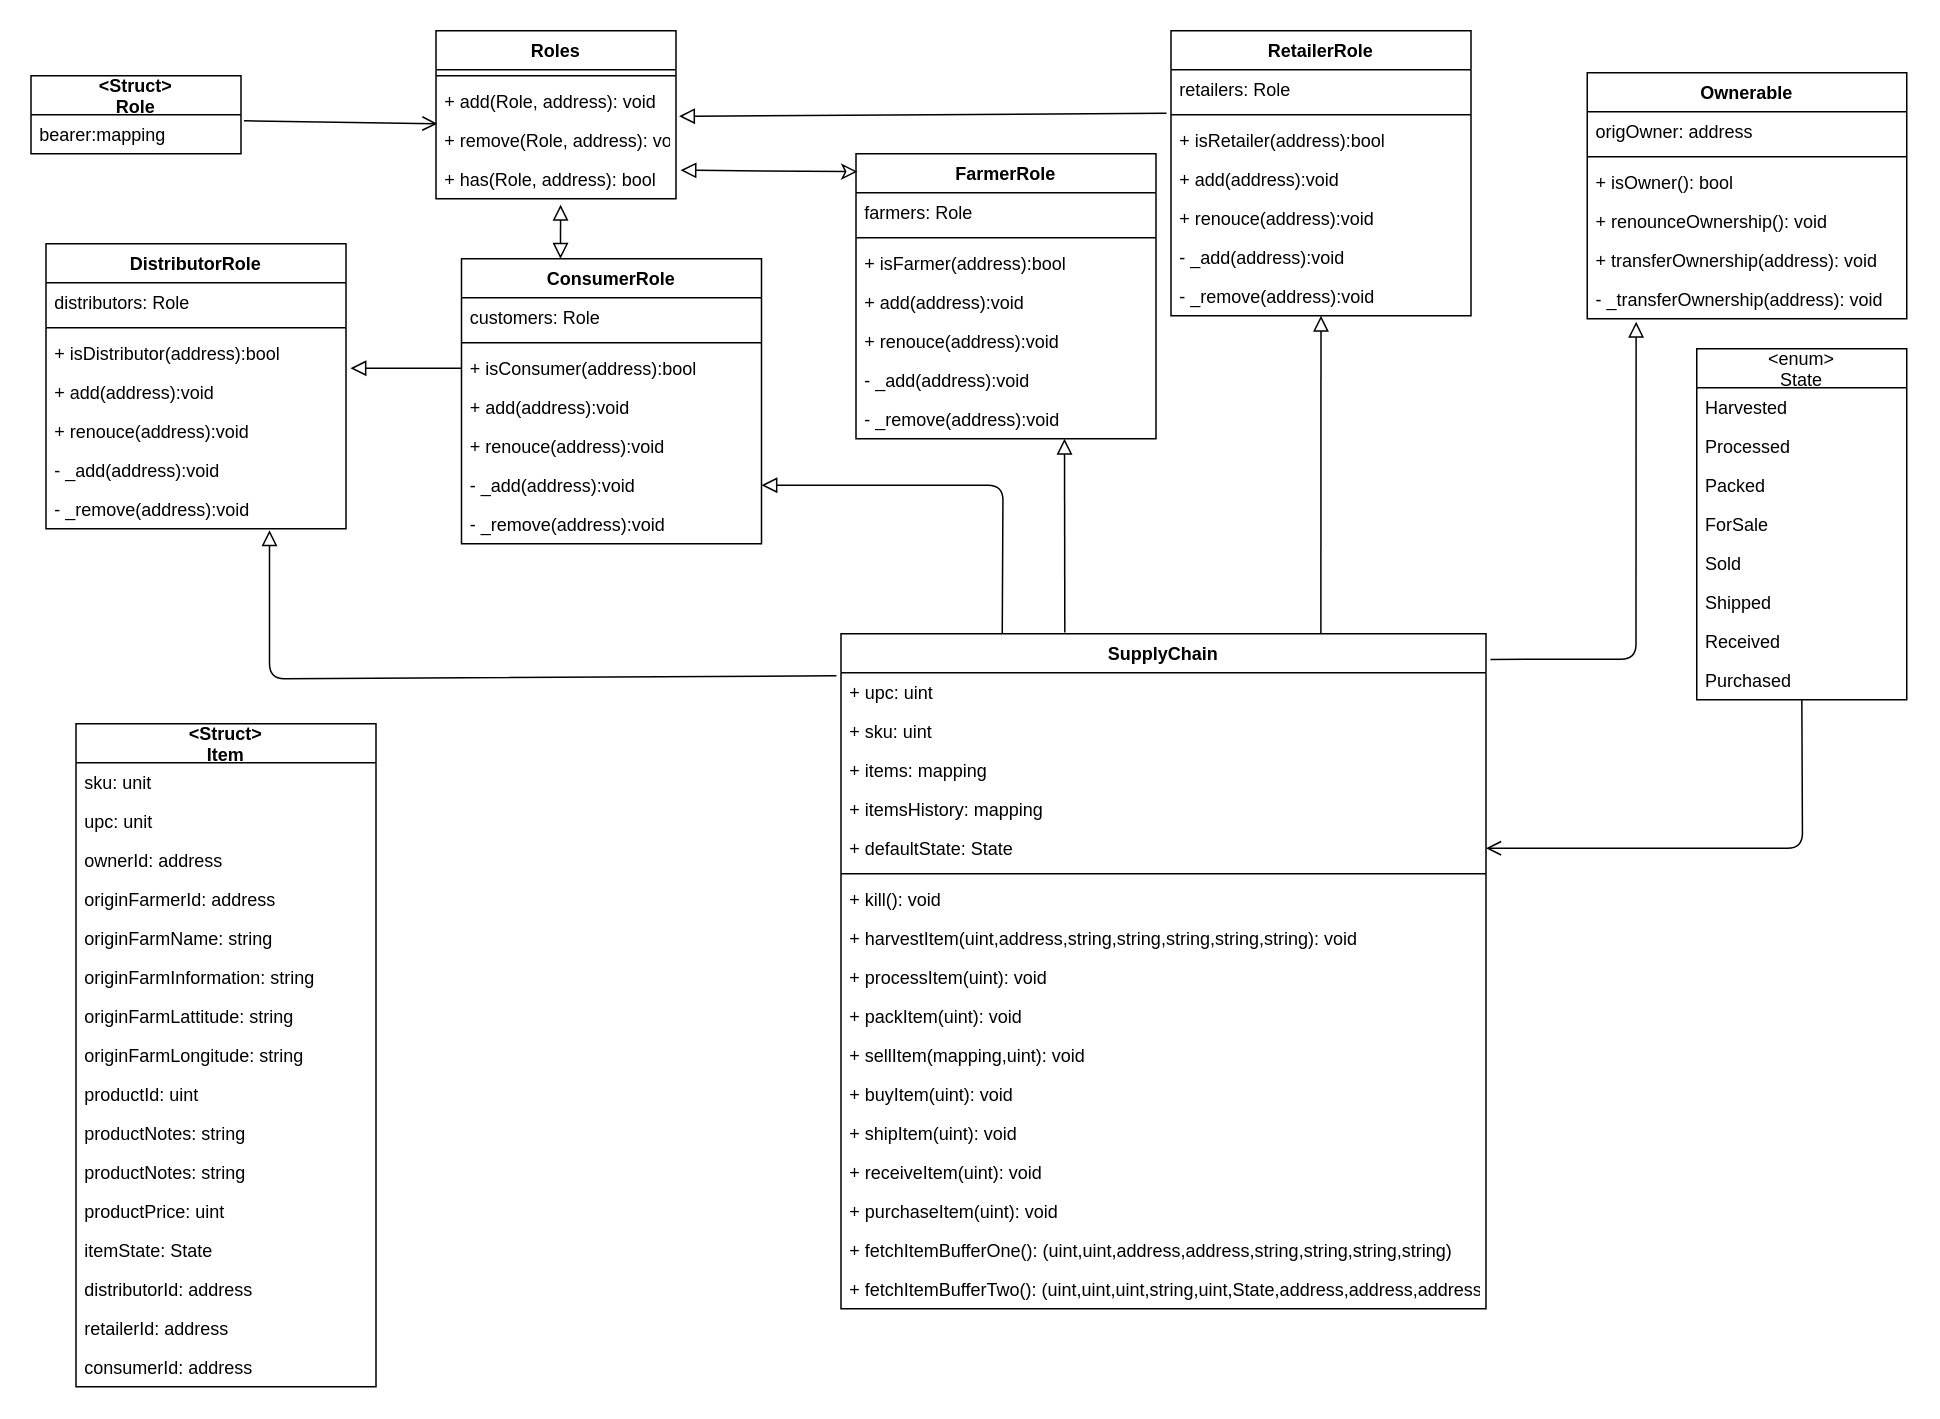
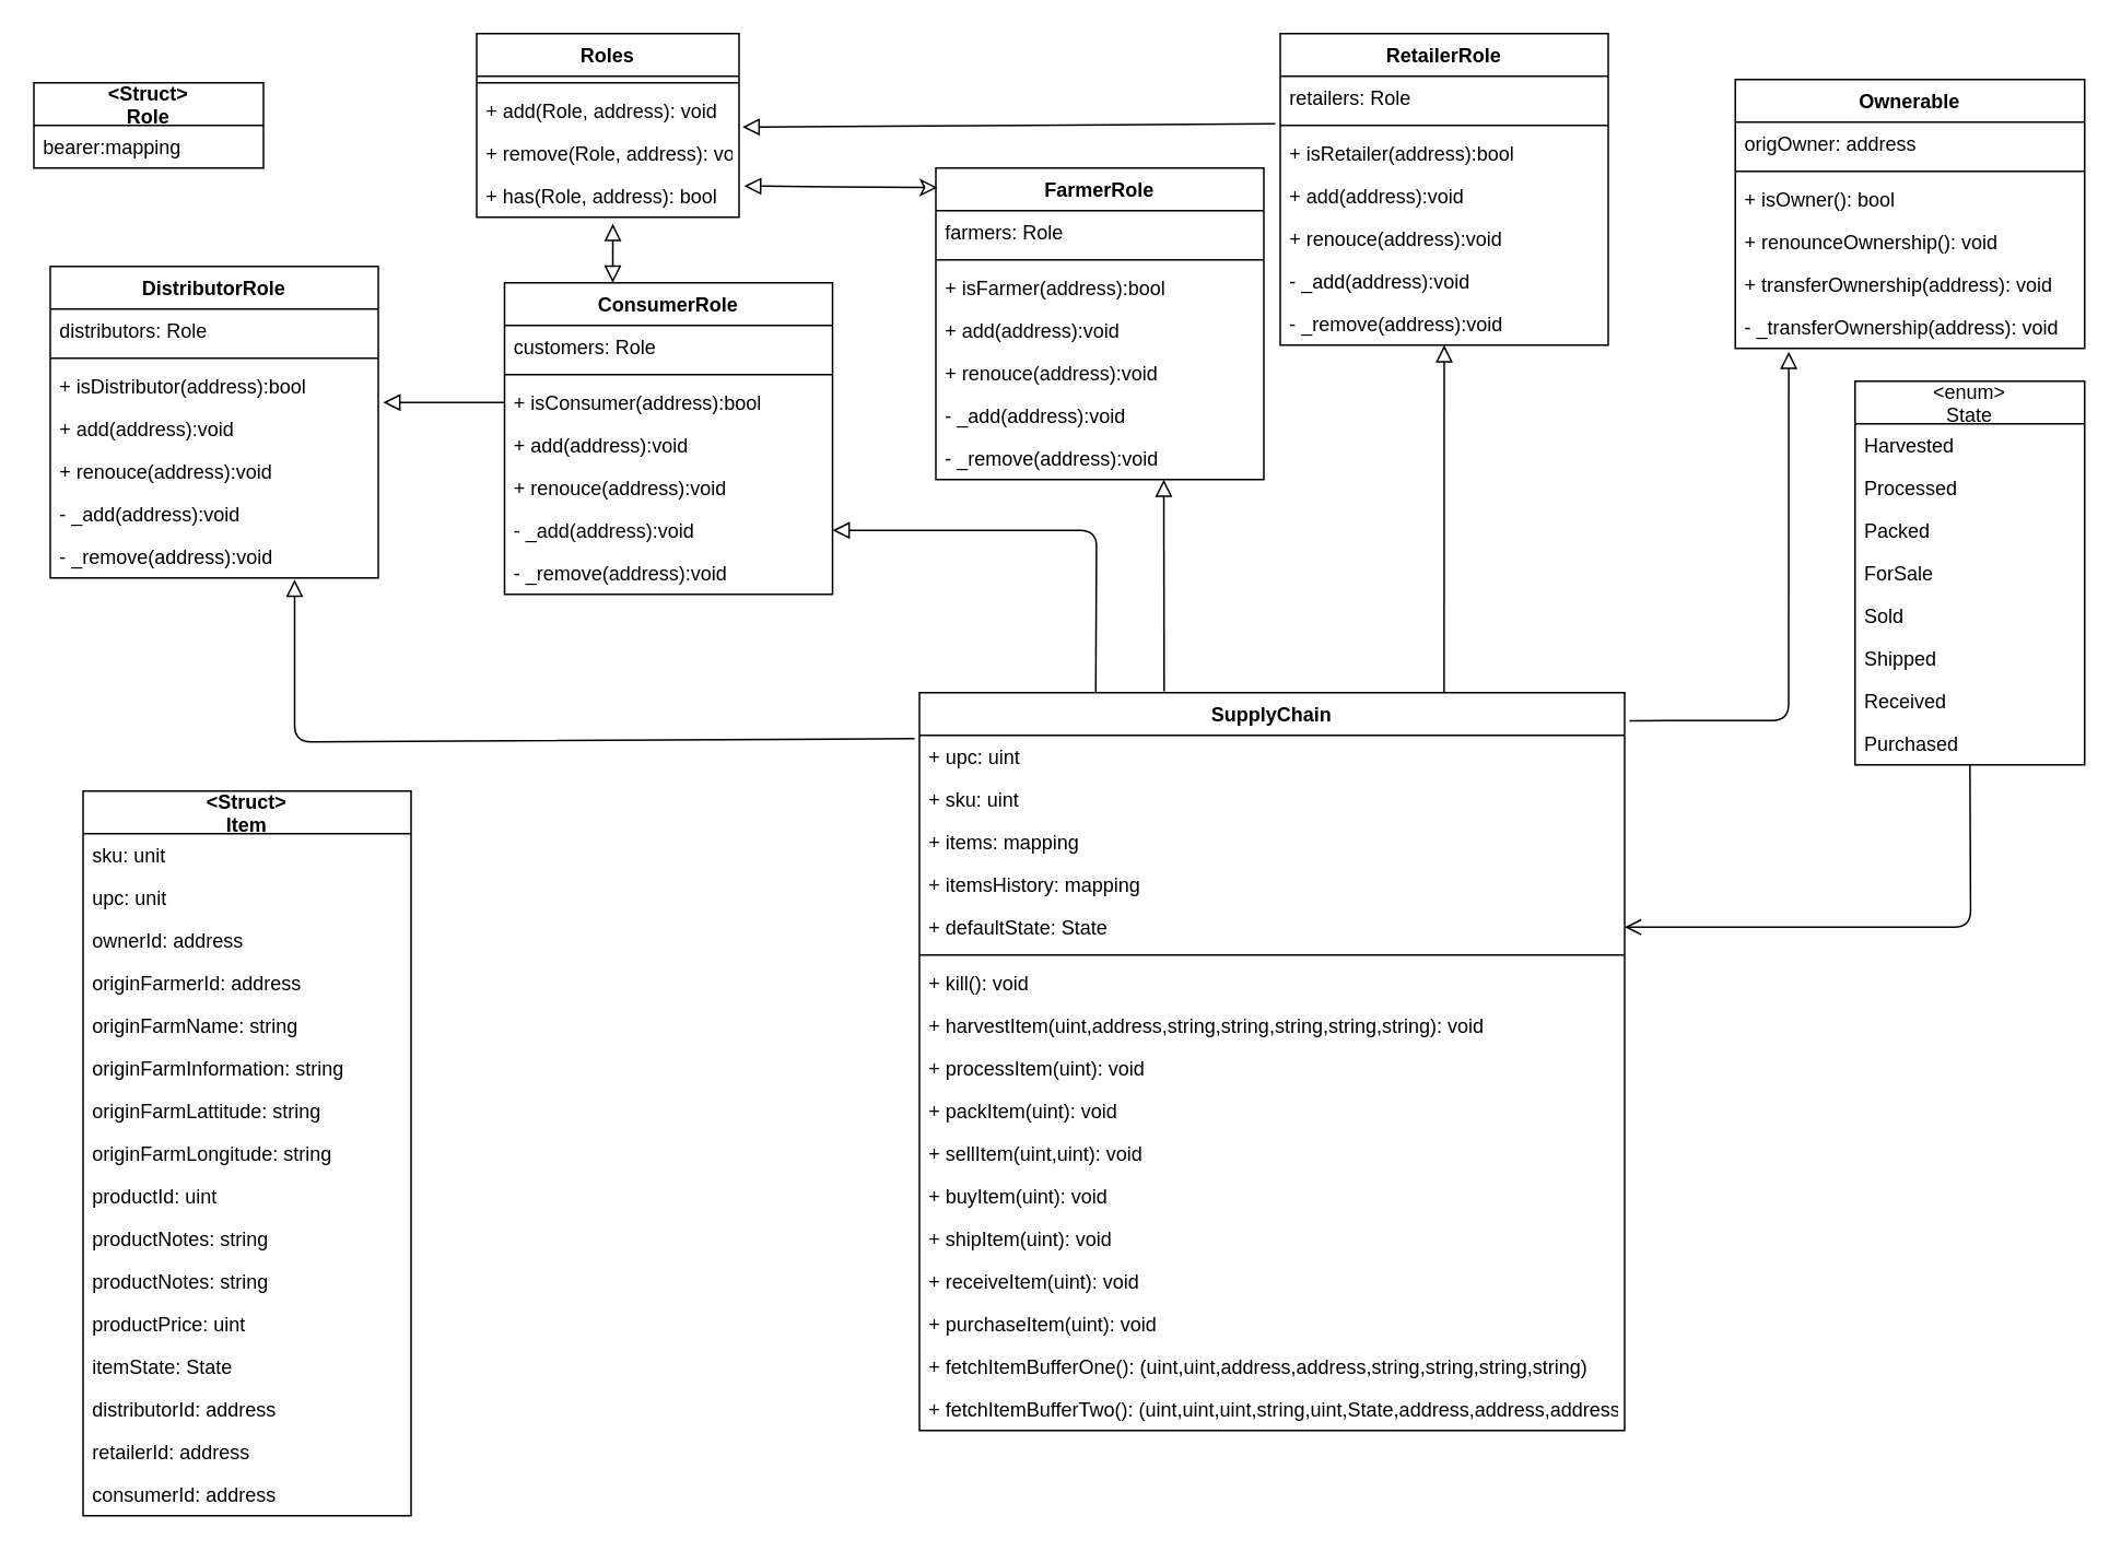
- <mxCell id="92" value="" style="endArrow=open;startArrow=none;endFill=0;startFill=0;endSize=8;html=1;verticalAlign=bottom;labelBackgroundColor=none;strokeWidth=1;exitX=1.014;exitY=0.154;exitDx=0;exitDy=0;exitPerimeter=0;entryX=0.006;entryY=0.077;entryDx=0;entryDy=0;entryPerimeter=0;" edge="1" parent="1" source="15" target="12"><mxGeometry width="160" relative="1" as="geometry"><mxPoint x="130" y="152" as="sourcePoint" /><mxPoint x="290" y="152" as="targetPoint" /></mxGeometry></mxCell>
- <mxCell id="59" value="+ sellItem(mapping,uint): void" style="text;strokeColor=none;fillColor=none;align=left;verticalAlign=top;spacingLeft=4;spacingRight=4;overflow=hidden;rotatable=0;points=[[0,0.5],[1,0.5]];portConstraint=eastwest;" vertex="1" parent="48"><mxGeometry y="268" width="430" height="26" as="geometry" /></mxCell>
+ <mxCell id="59" value="+ sellItem(uint,uint): void" style="text;strokeColor=none;fillColor=none;align=left;verticalAlign=top;spacingLeft=4;spacingRight=4;overflow=hidden;rotatable=0;points=[[0,0.5],[1,0.5]];portConstraint=eastwest;" vertex="1" parent="48"><mxGeometry y="268" width="430" height="26" as="geometry" /></mxCell>
